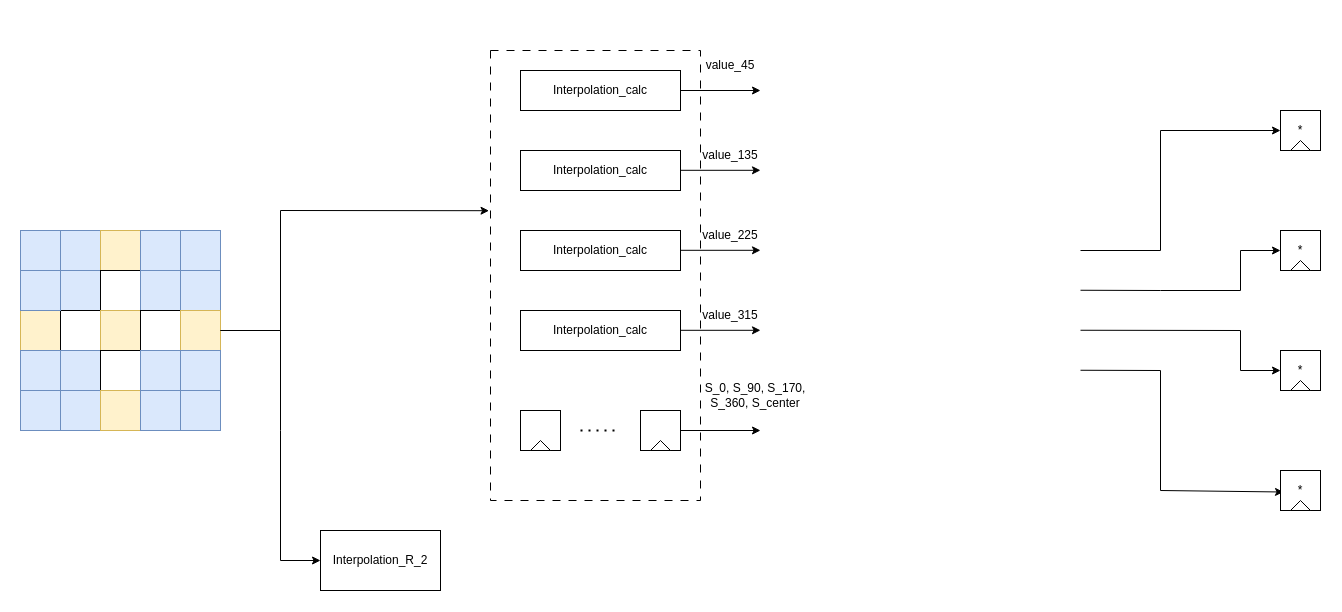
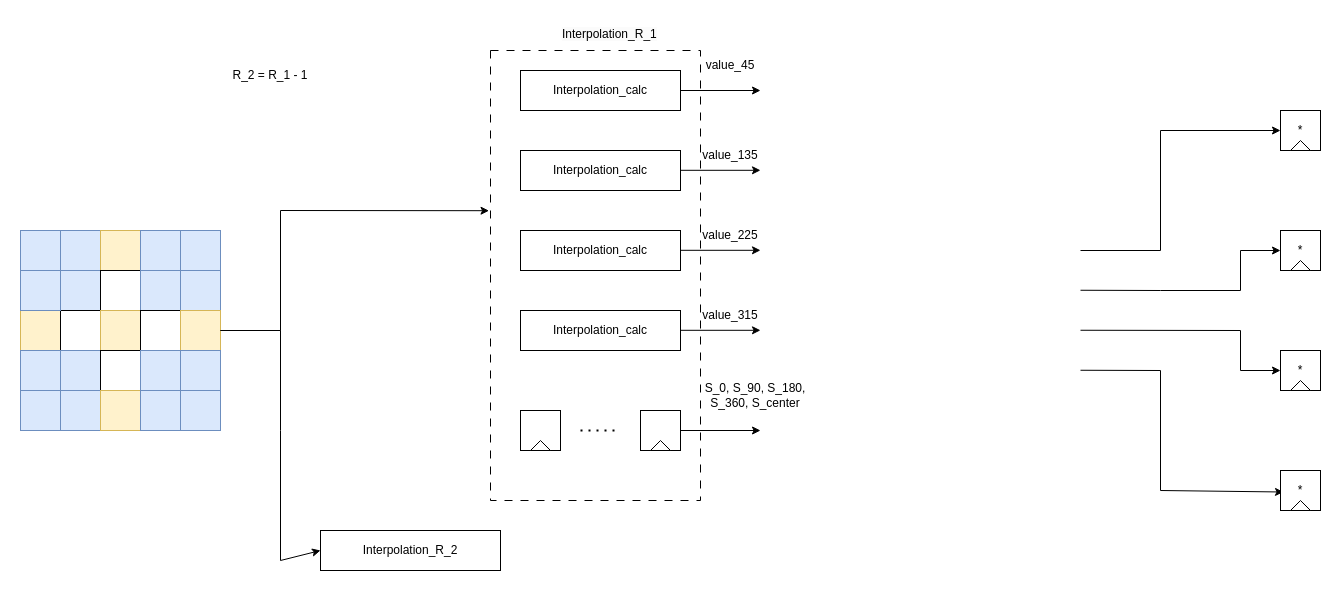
+ <mxCell id="63" value="&lt;span style=&quot;color: rgb(0, 0, 0); font-family: Helvetica; font-size: 12px; font-style: normal; font-variant-ligatures: normal; font-variant-caps: normal; font-weight: 400; letter-spacing: normal; orphans: 2; text-align: center; text-indent: 0px; text-transform: none; widows: 2; word-spacing: 0px; -webkit-text-stroke-width: 0px; white-space: normal; background-color: rgb(251, 251, 251); text-decoration-thickness: initial; text-decoration-style: initial; text-decoration-color: initial; display: inline !important; float: none;&quot;&gt;Interpolation_R_1&lt;/span&gt;" style="text;whiteSpace=wrap;html=1;" vertex="1" parent="1"><mxGeometry x="560" y="20" width="100" height="30" as="geometry" /></mxCell>
+ <mxCell id="35" value="R_2 = R_1 - 1" style="text;html=1;align=center;verticalAlign=middle;whiteSpace=wrap;rounded=0;" vertex="1" parent="1"><mxGeometry x="210" y="60" width="120" height="30" as="geometry" /></mxCell>
- <mxCell id="58" value="S_0, S_90, S_170, S_360, S_center" style="text;html=1;align=center;verticalAlign=middle;whiteSpace=wrap;rounded=0;" vertex="1" parent="1"><mxGeometry x="690" y="380" width="130" height="30" as="geometry" /></mxCell>
+ <mxCell id="58" value="S_0, S_90, S_180, S_360, S_center" style="text;html=1;align=center;verticalAlign=middle;whiteSpace=wrap;rounded=0;" vertex="1" parent="1"><mxGeometry x="690" y="380" width="130" height="30" as="geometry" /></mxCell>
- <mxCell id="33" value="Interpolation_R_2" style="rounded=0;whiteSpace=wrap;html=1;" vertex="1" parent="1"><mxGeometry x="320" y="530" width="120" height="60" as="geometry" /></mxCell>
+ <mxCell id="33" value="Interpolation_R_2" style="rounded=0;whiteSpace=wrap;html=1;" vertex="1" parent="1"><mxGeometry x="320" y="530" width="180" height="40" as="geometry" /></mxCell>
